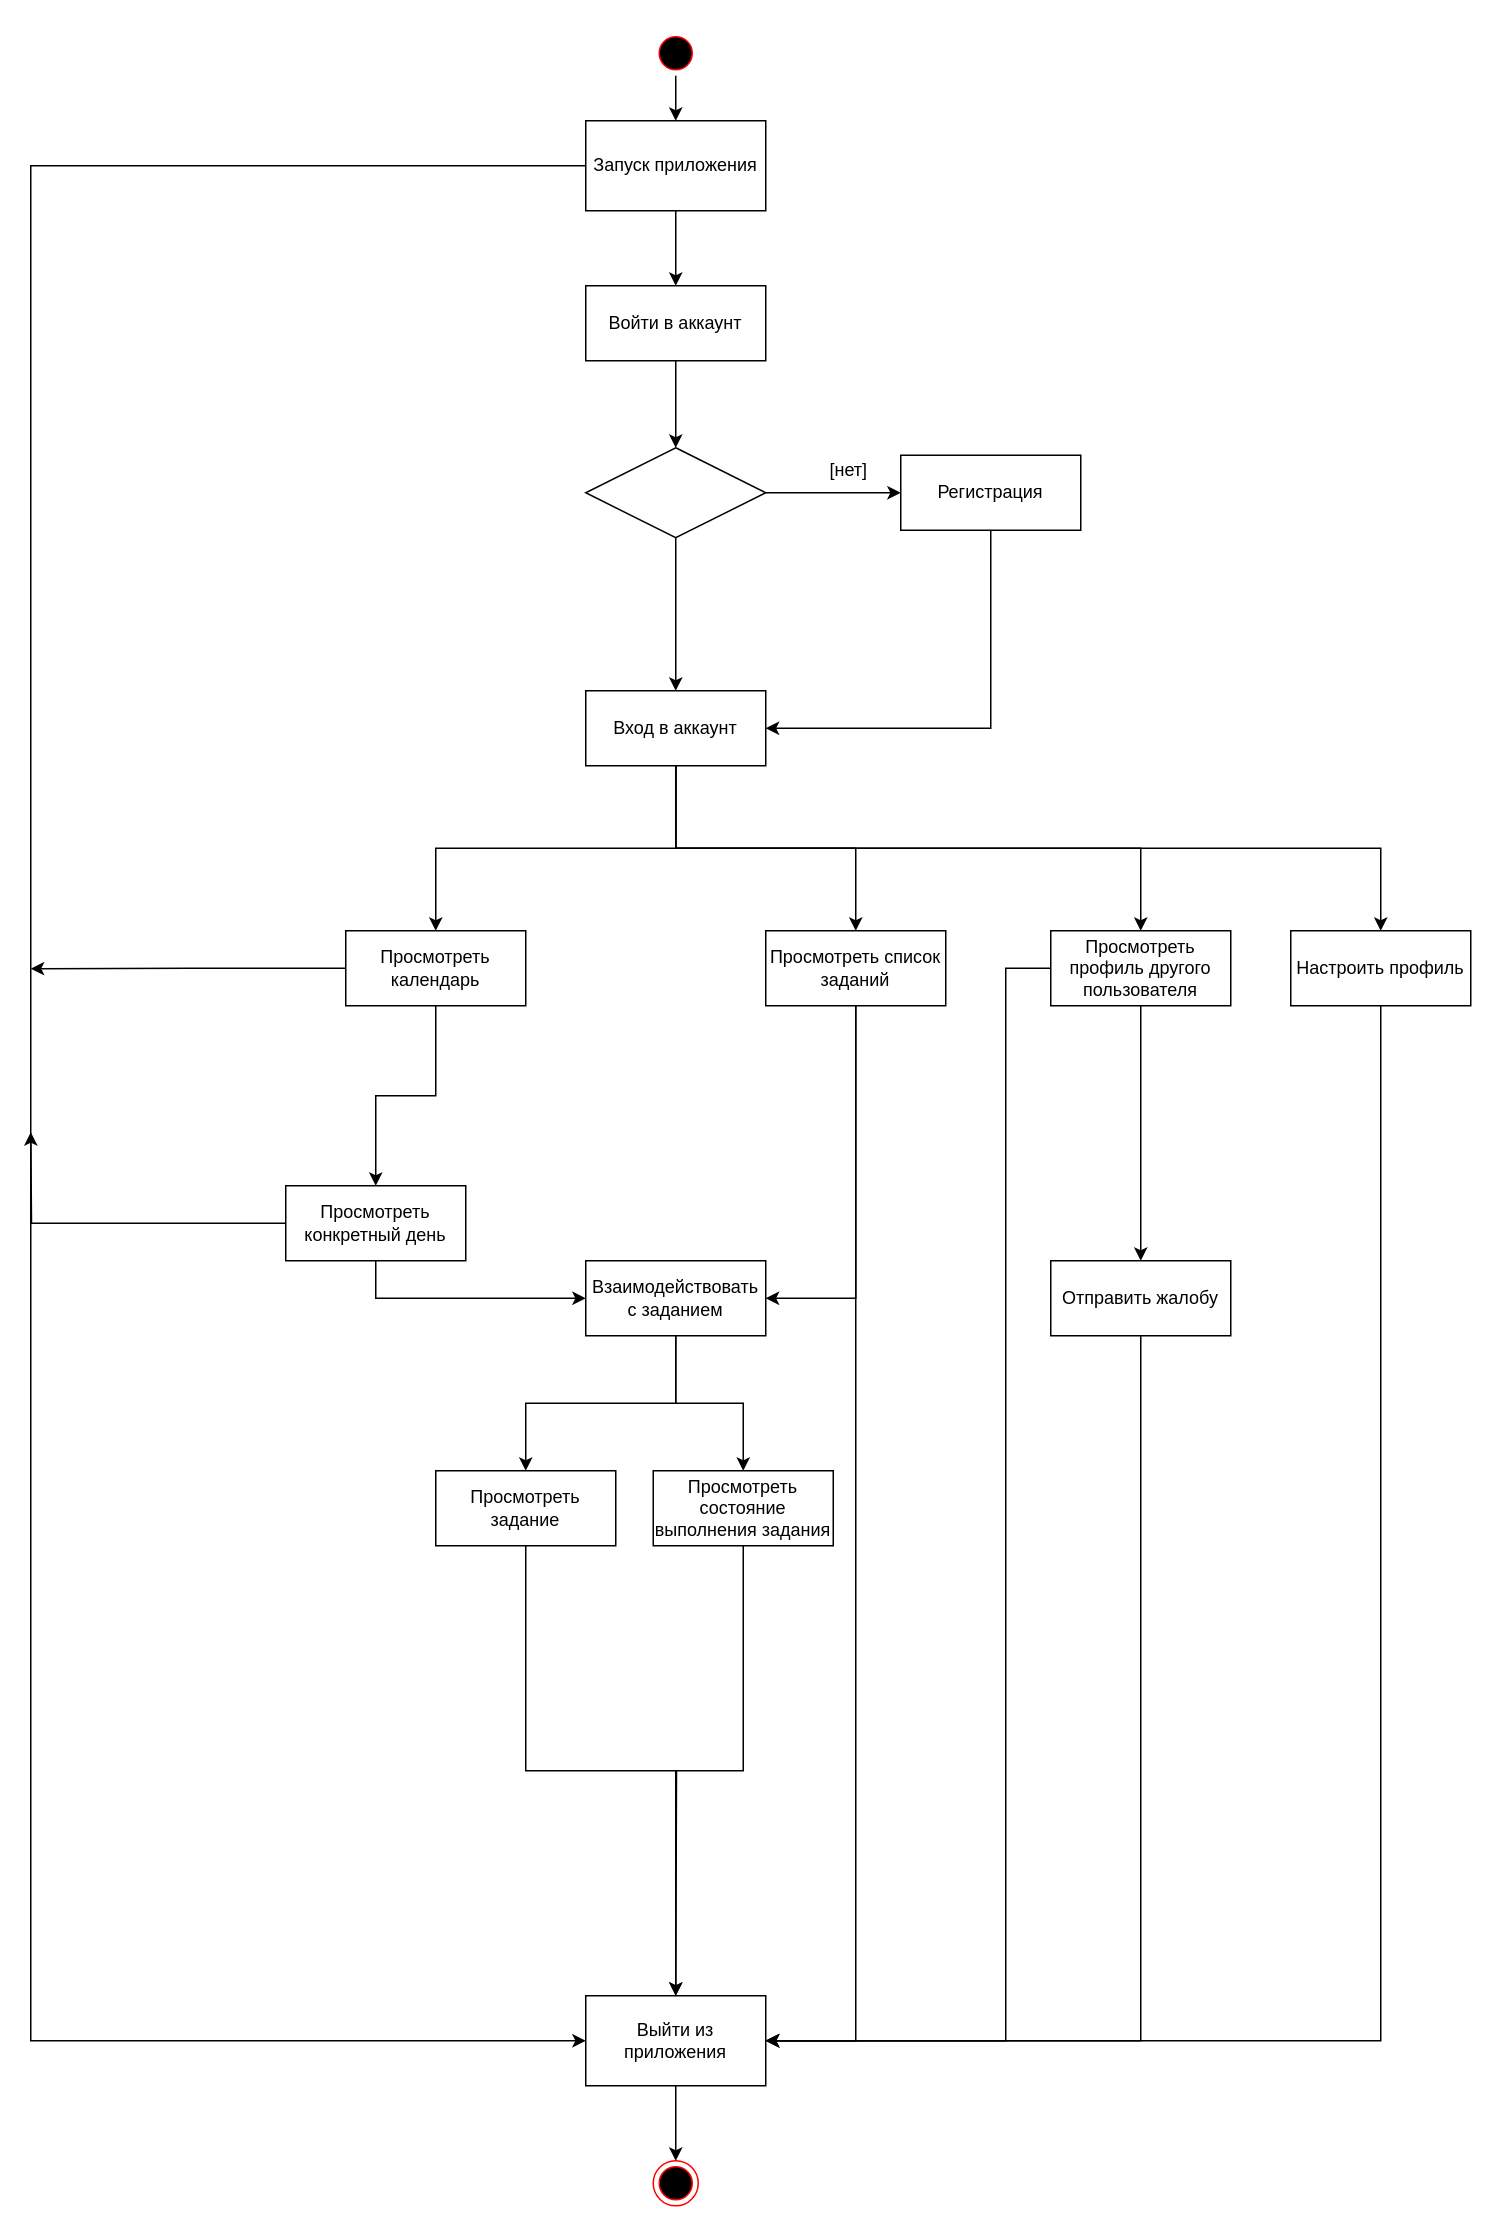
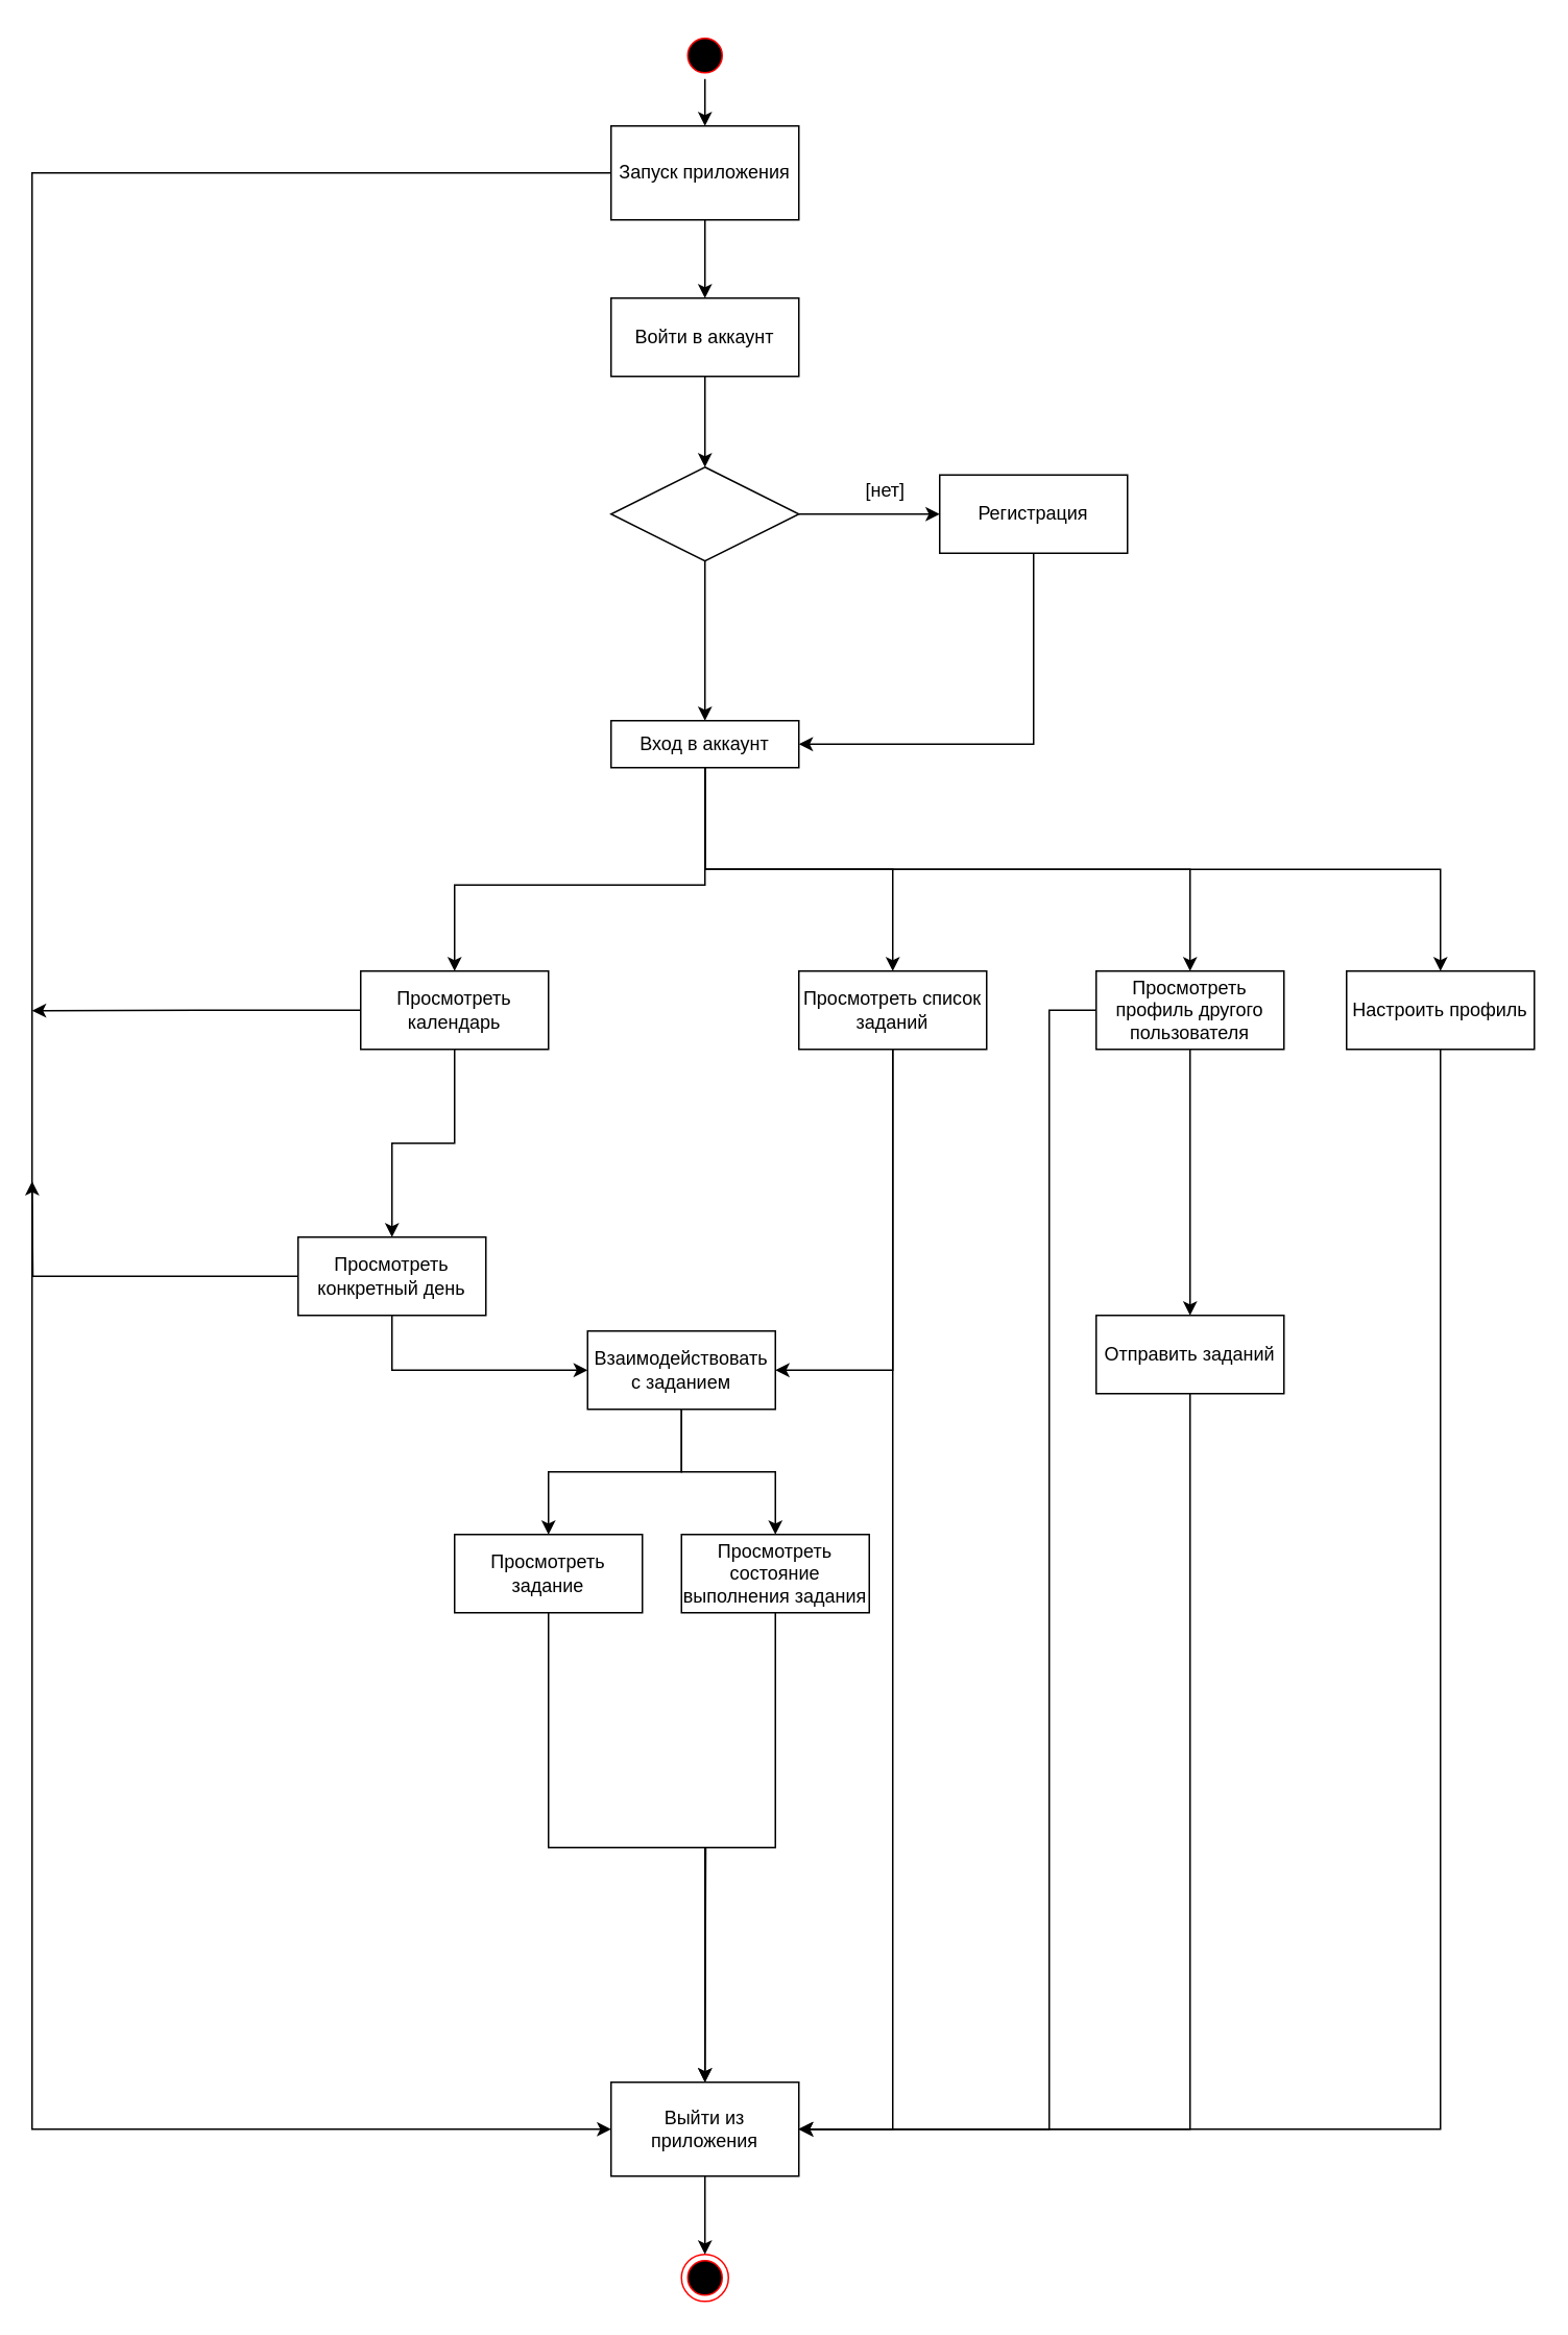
- <mxCell id="22" value="Вход в аккаунт" style="whiteSpace=wrap;html=1;fillColor=rgb(255, 255, 255);strokeColor=rgb(0, 0, 0);fontColor=rgb(0, 0, 0);" parent="1" vertex="1"><mxGeometry x="390" y="460" width="120" height="50" as="geometry" /></mxCell>
+ <mxCell id="22" value="Вход в аккаунт" style="whiteSpace=wrap;html=1;fillColor=rgb(255, 255, 255);strokeColor=rgb(0, 0, 0);fontColor=rgb(0, 0, 0);" parent="1" vertex="1"><mxGeometry x="390" y="460" width="120" height="30" as="geometry" /></mxCell>
- <mxCell id="33" value="Взаимодействовать с заданием" style="whiteSpace=wrap;html=1;fillColor=rgb(255, 255, 255);strokeColor=rgb(0, 0, 0);fontColor=rgb(0, 0, 0);" parent="1" vertex="1"><mxGeometry x="390" y="840" width="120" height="50" as="geometry" /></mxCell>
+ <mxCell id="33" value="Взаимодействовать с заданием" style="whiteSpace=wrap;html=1;fillColor=rgb(255, 255, 255);strokeColor=rgb(0, 0, 0);fontColor=rgb(0, 0, 0);" parent="1" vertex="1"><mxGeometry x="375" y="850" width="120" height="50" as="geometry" /></mxCell>
- <mxCell id="41" value="Отправить жалобу" style="whiteSpace=wrap;html=1;fillColor=rgb(255, 255, 255);strokeColor=rgb(0, 0, 0);fontColor=rgb(0, 0, 0);" parent="1" vertex="1"><mxGeometry x="700" y="840" width="120" height="50" as="geometry" /></mxCell>
+ <mxCell id="41" value="Отправить заданий" style="whiteSpace=wrap;html=1;fillColor=rgb(255, 255, 255);strokeColor=rgb(0, 0, 0);fontColor=rgb(0, 0, 0);" parent="1" vertex="1"><mxGeometry x="700" y="840" width="120" height="50" as="geometry" /></mxCell>
